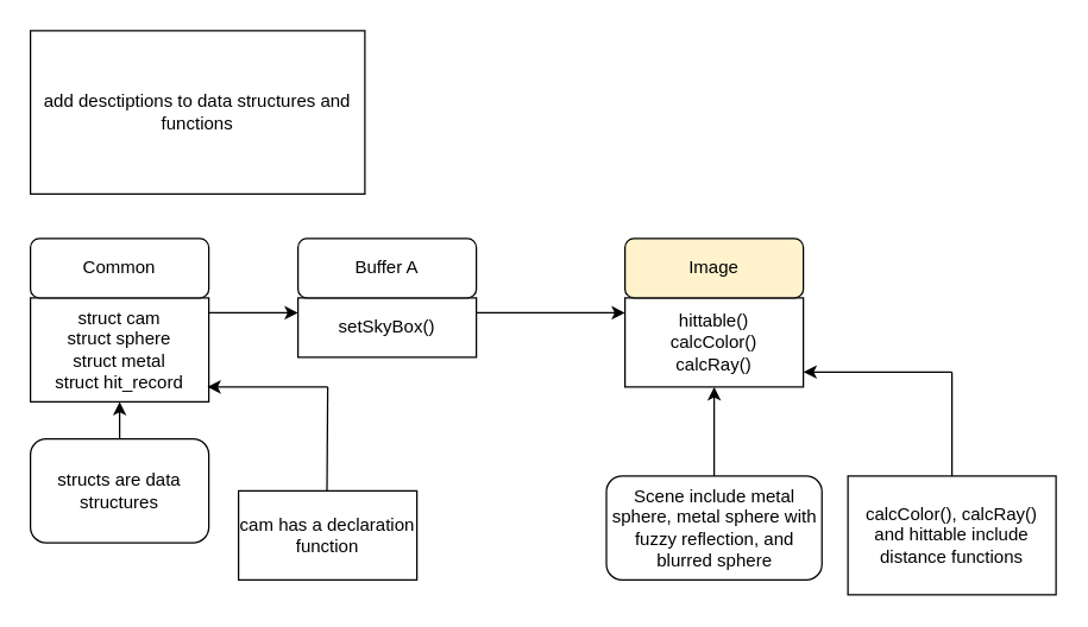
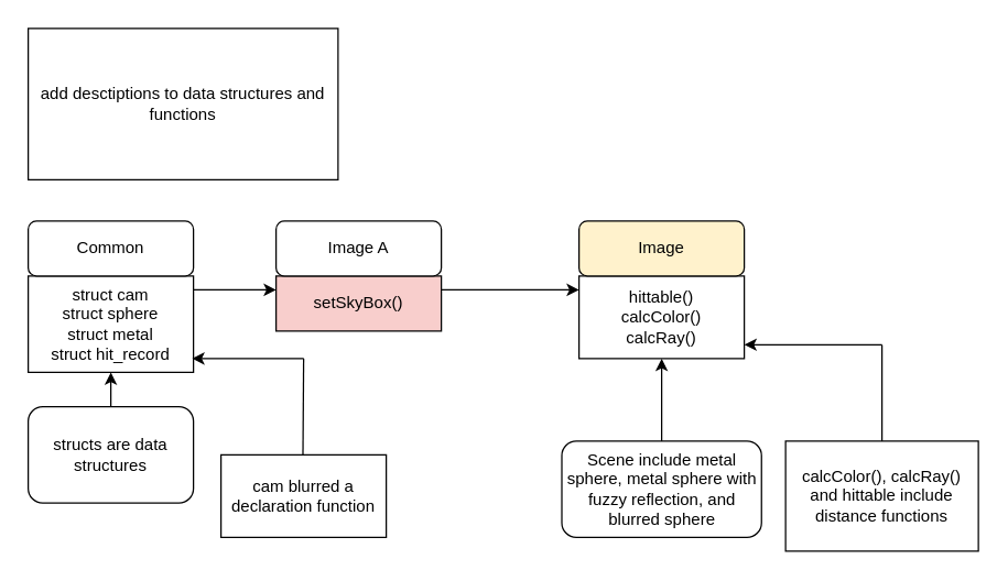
- <mxCell id="8" value="&lt;div&gt;Buffer A&lt;/div&gt;" style="rounded=1;whiteSpace=wrap;html=1;" vertex="1" parent="1"><mxGeometry x="200" y="160" width="120" height="40" as="geometry" /></mxCell>
+ <mxCell id="8" value="&lt;div&gt;Image A&lt;/div&gt;" style="rounded=1;whiteSpace=wrap;html=1;" vertex="1" parent="1"><mxGeometry x="200" y="160" width="120" height="40" as="geometry" /></mxCell>
- <mxCell id="7" value="setSkyBox()" style="rounded=0;whiteSpace=wrap;html=1;" vertex="1" parent="1"><mxGeometry x="200" y="200" width="120" height="40" as="geometry" /></mxCell>
+ <mxCell id="7" value="setSkyBox()" style="rounded=0;whiteSpace=wrap;html=1;fillColor=#f8cecc;" vertex="1" parent="1"><mxGeometry x="200" y="200" width="120" height="40" as="geometry" /></mxCell>
- <mxCell id="18" value="cam has a declaration function" style="rounded=0;whiteSpace=wrap;html=1;" vertex="1" parent="1"><mxGeometry x="160" y="330" width="120" height="60" as="geometry" /></mxCell>
+ <mxCell id="18" value="cam blurred a declaration function" style="rounded=0;whiteSpace=wrap;html=1;" vertex="1" parent="1"><mxGeometry x="160" y="330" width="120" height="60" as="geometry" /></mxCell>
